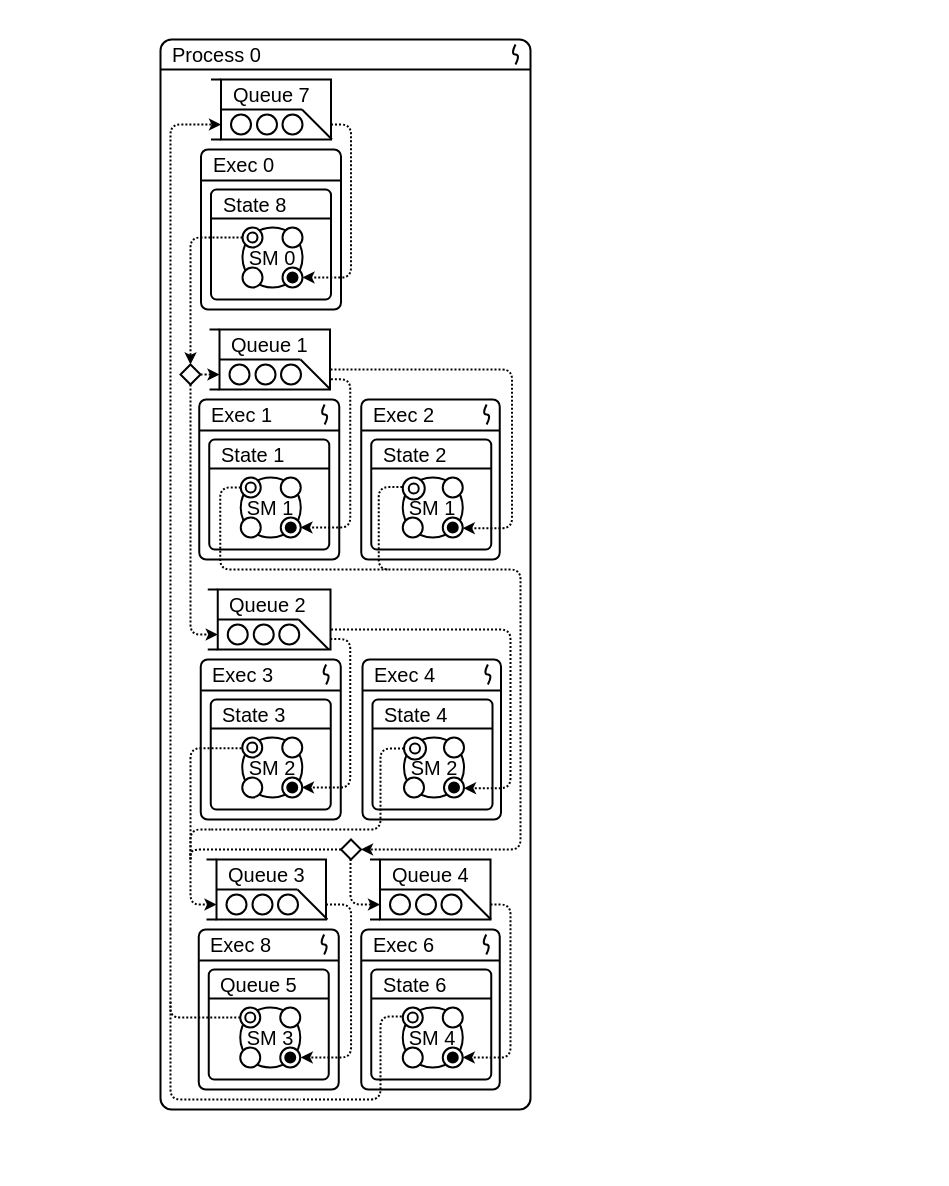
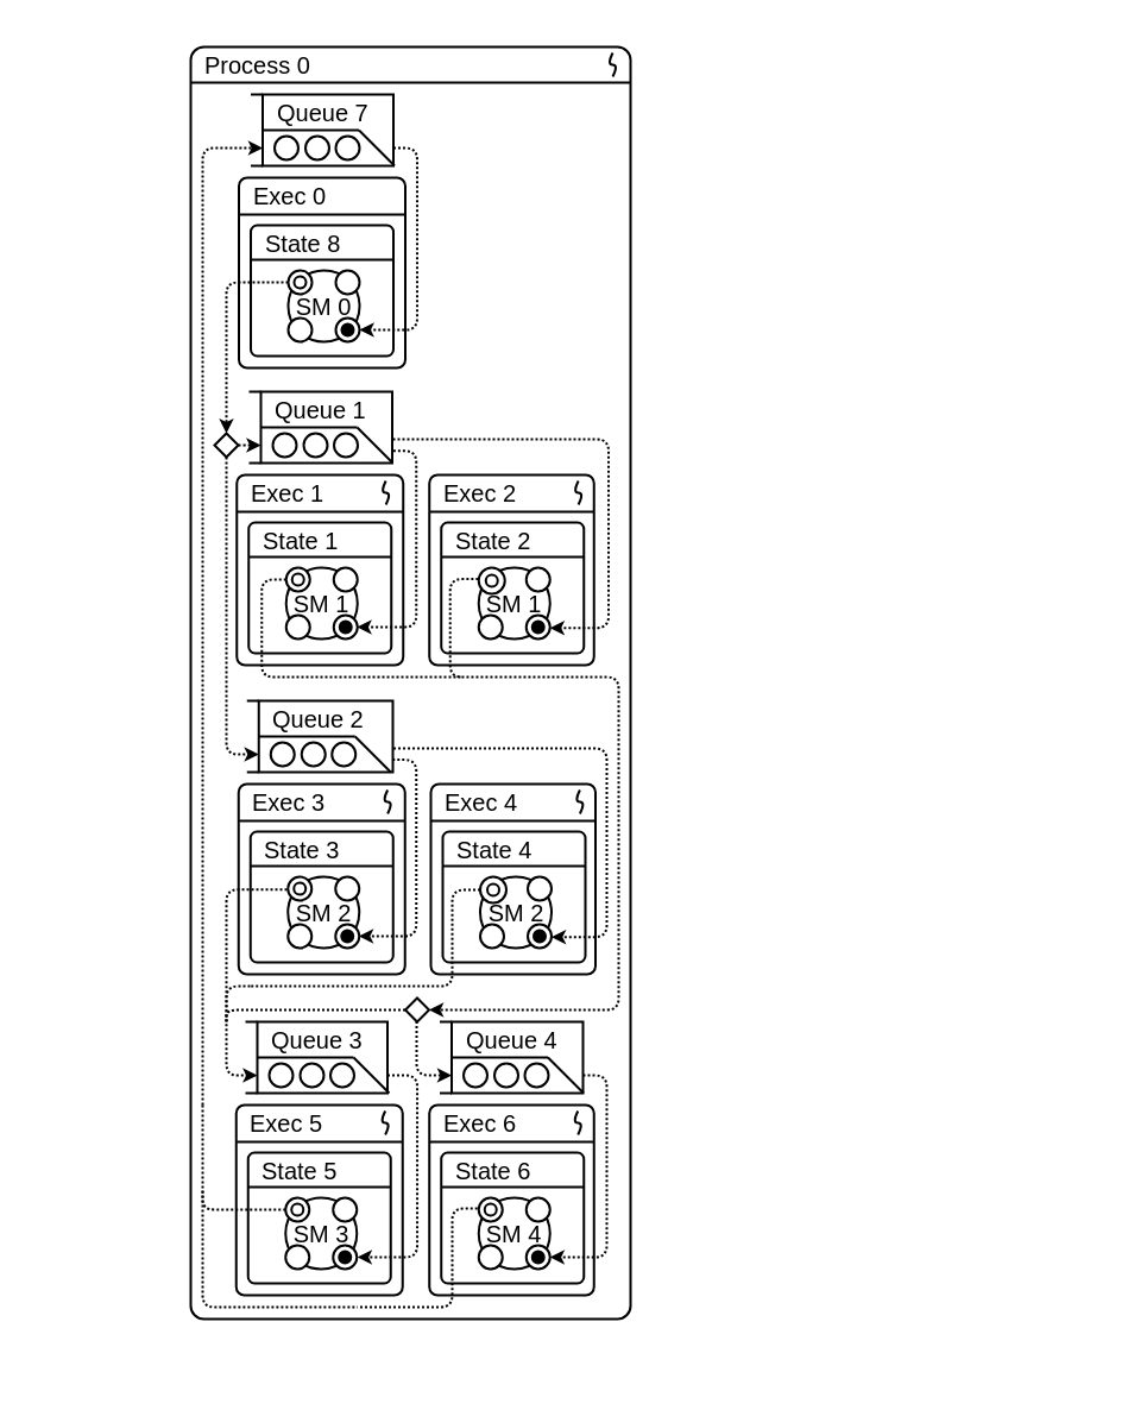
- <mxCell id="91" value="&lt;div style=&quot;text-align: left; font-size: 20px;&quot;&gt;&lt;font style=&quot;font-size: 20px;&quot;&gt;&lt;span style=&quot;font-size: 20px;&quot;&gt;Exec 8&lt;/span&gt;&lt;/font&gt;&lt;/div&gt;" style="text;html=1;strokeColor=none;fillColor=none;align=left;verticalAlign=middle;whiteSpace=wrap;rounded=0;fontFamily=Helvetica;fontSize=20;fontStyle=0" parent="1" vertex="1"><mxGeometry x="208.25" y="929" width="120" height="30" as="geometry" /></mxCell>
+ <mxCell id="91" value="&lt;div style=&quot;text-align: left; font-size: 20px;&quot;&gt;&lt;font style=&quot;font-size: 20px;&quot;&gt;&lt;span style=&quot;font-size: 20px;&quot;&gt;Exec 5&lt;/span&gt;&lt;/font&gt;&lt;/div&gt;" style="text;html=1;strokeColor=none;fillColor=none;align=left;verticalAlign=middle;whiteSpace=wrap;rounded=0;fontFamily=Helvetica;fontSize=20;fontStyle=0" parent="1" vertex="1"><mxGeometry x="208.25" y="929" width="120" height="30" as="geometry" /></mxCell>
- <mxCell id="94" value="&lt;div style=&quot;text-align: left; font-size: 20px;&quot;&gt;&lt;font style=&quot;font-size: 20px;&quot;&gt;&lt;span style=&quot;font-size: 20px;&quot;&gt;Queue 5&lt;/span&gt;&lt;/font&gt;&lt;/div&gt;" style="text;html=1;strokeColor=none;fillColor=none;align=left;verticalAlign=middle;whiteSpace=wrap;rounded=0;fontFamily=Helvetica;fontSize=20;fontStyle=0" parent="1" vertex="1"><mxGeometry x="218.25" y="969" width="100" height="30" as="geometry" /></mxCell>
+ <mxCell id="94" value="&lt;div style=&quot;text-align: left; font-size: 20px;&quot;&gt;&lt;font style=&quot;font-size: 20px;&quot;&gt;&lt;span style=&quot;font-size: 20px;&quot;&gt;State 5&lt;/span&gt;&lt;/font&gt;&lt;/div&gt;" style="text;html=1;strokeColor=none;fillColor=none;align=left;verticalAlign=middle;whiteSpace=wrap;rounded=0;fontFamily=Helvetica;fontSize=20;fontStyle=0" parent="1" vertex="1"><mxGeometry x="218.25" y="969" width="100" height="30" as="geometry" /></mxCell>
